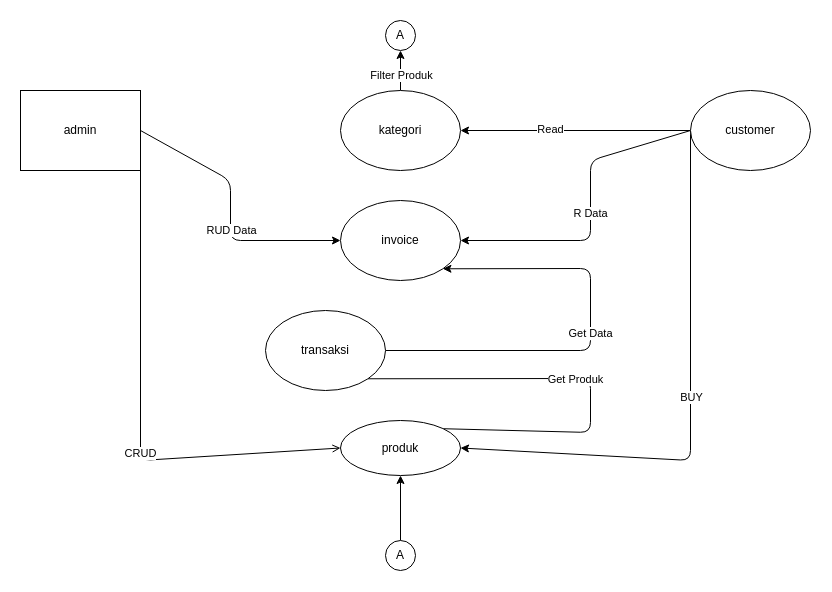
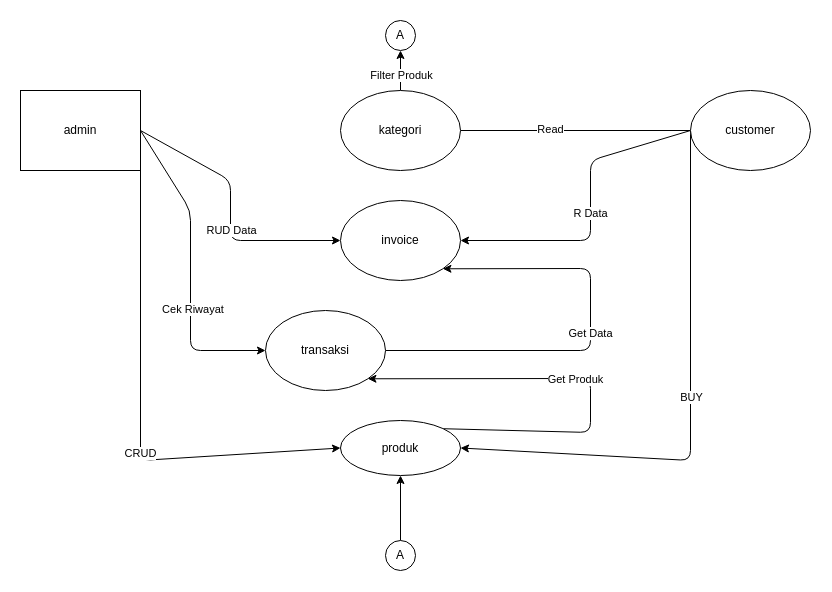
- <mxCell id="12" style="edgeStyle=orthogonalEdgeStyle;html=1;exitX=0;exitY=0.5;exitDx=0;exitDy=0;entryX=1;entryY=0.5;entryDx=0;entryDy=0;" parent="1" source="19" target="23" edge="1"><mxGeometry relative="1" as="geometry" /></mxCell>
+ <mxCell id="12" style="edgeStyle=orthogonalEdgeStyle;html=1;exitX=0;exitY=0.5;exitDx=0;exitDy=0;entryX=1;entryY=0.5;entryDx=0;entryDy=0;endArrow=none;" parent="1" source="19" target="23" edge="1"><mxGeometry relative="1" as="geometry" /></mxCell>
+ <mxCell id="4" style="edgeStyle=none;html=1;exitX=1;exitY=0.5;exitDx=0;exitDy=0;entryX=0;entryY=0.5;entryDx=0;entryDy=0;" parent="1" source="8" target="20" edge="1"><mxGeometry relative="1" as="geometry"><Array as="points"><mxPoint x="190" y="210" /><mxPoint x="190" y="350" /></Array></mxGeometry></mxCell>
+ <mxCell id="5" value="Cek Riwayat&amp;nbsp;" style="edgeLabel;html=1;align=center;verticalAlign=middle;resizable=0;points=[];" parent="4" vertex="1" connectable="0"><mxGeometry x="0.248" y="3" relative="1" as="geometry"><mxPoint as="offset" /></mxGeometry></mxCell>
- <mxCell id="9" style="edgeStyle=none;html=1;exitX=1;exitY=0;exitDx=0;exitDy=0;entryX=1;entryY=1;entryDx=0;entryDy=0;endArrow=none;" parent="1" source="11" target="20" edge="1"><mxGeometry relative="1" as="geometry"><Array as="points"><mxPoint x="590" y="432" /><mxPoint x="590" y="378" /></Array></mxGeometry></mxCell>
+ <mxCell id="9" style="edgeStyle=none;html=1;exitX=1;exitY=0;exitDx=0;exitDy=0;entryX=1;entryY=1;entryDx=0;entryDy=0;" parent="1" source="11" target="20" edge="1"><mxGeometry relative="1" as="geometry"><Array as="points"><mxPoint x="590" y="432" /><mxPoint x="590" y="378" /></Array></mxGeometry></mxCell>
- <mxCell id="6" style="edgeStyle=none;html=1;exitX=1;exitY=0.5;exitDx=0;exitDy=0;entryX=0;entryY=0.5;entryDx=0;entryDy=0;endArrow=open;" parent="1" source="8" target="11" edge="1"><mxGeometry relative="1" as="geometry"><Array as="points"><mxPoint x="140" y="460" /></Array></mxGeometry></mxCell>
+ <mxCell id="6" style="edgeStyle=none;html=1;exitX=1;exitY=0.5;exitDx=0;exitDy=0;entryX=0;entryY=0.5;entryDx=0;entryDy=0;" parent="1" source="8" target="11" edge="1"><mxGeometry relative="1" as="geometry"><Array as="points"><mxPoint x="140" y="460" /></Array></mxGeometry></mxCell>
